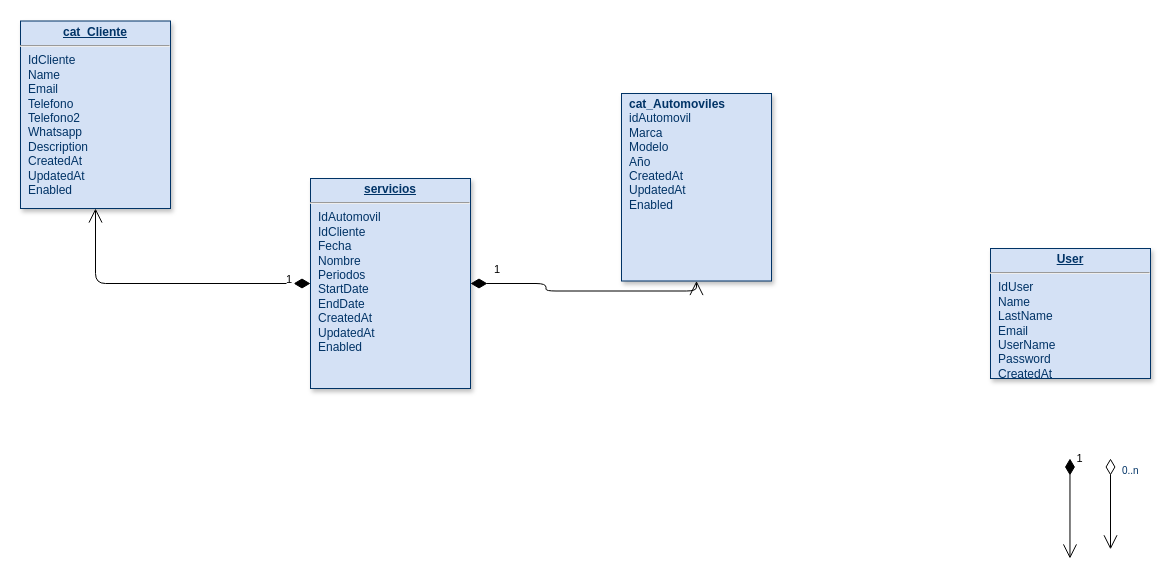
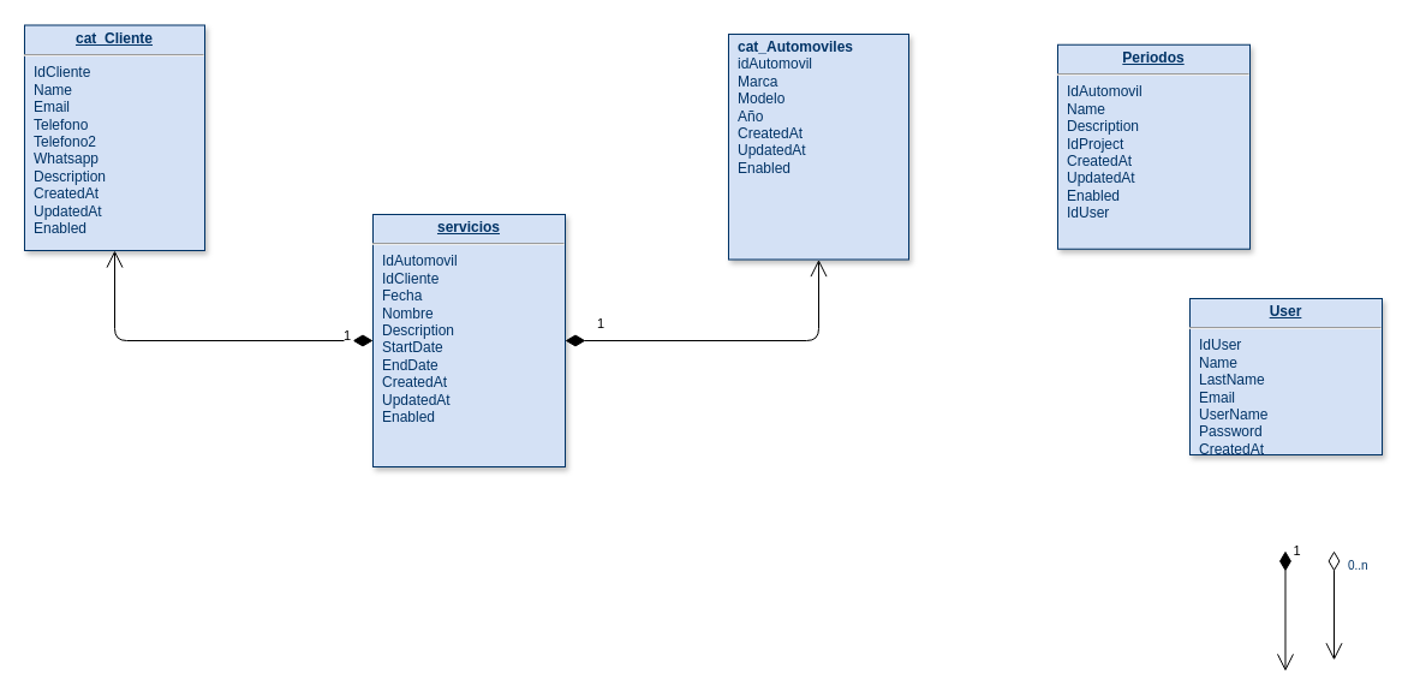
+ <mxCell id="4" value="&lt;p style=&quot;margin: 0px; margin-top: 4px; text-align: center; text-decoration: underline;&quot;&gt;&lt;b&gt;Periodos&lt;/b&gt;&lt;/p&gt;&lt;hr&gt;&lt;p style=&quot;margin: 0px; margin-left: 8px;&quot;&gt;IdAutomovil&lt;/p&gt;&lt;p style=&quot;margin: 0px; margin-left: 8px;&quot;&gt;Name&lt;/p&gt;&lt;p style=&quot;margin: 0px; margin-left: 8px;&quot;&gt;Description&lt;/p&gt;&lt;p style=&quot;margin: 0px; margin-left: 8px;&quot;&gt;IdProject&lt;/p&gt;&lt;p style=&quot;margin: 0px; margin-left: 8px;&quot;&gt;CreatedAt&lt;/p&gt;&lt;p style=&quot;margin: 0px; margin-left: 8px;&quot;&gt;UpdatedAt&lt;/p&gt;&lt;p style=&quot;margin: 0px; margin-left: 8px;&quot;&gt;Enabled&lt;/p&gt;&lt;p style=&quot;margin: 0px; margin-left: 8px;&quot;&gt;IdUser&lt;/p&gt;" style="verticalAlign=top;align=left;overflow=fill;fontSize=12;fontFamily=Helvetica;html=1;strokeColor=#003366;shadow=1;fillColor=#D4E1F5;fontColor=#003366" parent="1" vertex="1"><mxGeometry x="880" y="36.75" width="160" height="170" as="geometry" /></mxCell>
- <mxCell id="5" value="&lt;p style=&quot;margin: 0px; margin-top: 4px; text-align: center; text-decoration: underline;&quot;&gt;&lt;/p&gt;&lt;p style=&quot;margin: 0px; margin-left: 8px;&quot;&gt;&lt;b&gt;cat_Automoviles&lt;/b&gt;&lt;/p&gt;&lt;p style=&quot;margin: 0px; margin-left: 8px;&quot;&gt;idAutomovil&lt;/p&gt;&lt;p style=&quot;margin: 0px; margin-left: 8px;&quot;&gt;Marca&lt;/p&gt;&lt;p style=&quot;margin: 0px; margin-left: 8px;&quot;&gt;Modelo&lt;/p&gt;&lt;p style=&quot;margin: 0px; margin-left: 8px;&quot;&gt;Año&lt;/p&gt;&lt;p style=&quot;border-color: var(--border-color); margin: 0px 0px 0px 8px;&quot;&gt;CreatedAt&lt;/p&gt;&lt;p style=&quot;border-color: var(--border-color); margin: 0px 0px 0px 8px;&quot;&gt;UpdatedAt&lt;/p&gt;&lt;p style=&quot;border-color: var(--border-color); margin: 0px 0px 0px 8px;&quot;&gt;Enabled&lt;/p&gt;&lt;p style=&quot;margin: 0px; margin-left: 8px;&quot;&gt;&lt;br&gt;&lt;/p&gt;" style="verticalAlign=top;align=left;overflow=fill;fontSize=12;fontFamily=Helvetica;html=1;strokeColor=#003366;shadow=1;fillColor=#D4E1F5;fontColor=#003366" parent="1" vertex="1"><mxGeometry x="621" y="93" width="150" height="187.5" as="geometry" /></mxCell>
+ <mxCell id="5" value="&lt;p style=&quot;margin: 0px; margin-top: 4px; text-align: center; text-decoration: underline;&quot;&gt;&lt;/p&gt;&lt;p style=&quot;margin: 0px; margin-left: 8px;&quot;&gt;&lt;b&gt;cat_Automoviles&lt;/b&gt;&lt;/p&gt;&lt;p style=&quot;margin: 0px; margin-left: 8px;&quot;&gt;idAutomovil&lt;/p&gt;&lt;p style=&quot;margin: 0px; margin-left: 8px;&quot;&gt;Marca&lt;/p&gt;&lt;p style=&quot;margin: 0px; margin-left: 8px;&quot;&gt;Modelo&lt;/p&gt;&lt;p style=&quot;margin: 0px; margin-left: 8px;&quot;&gt;Año&lt;/p&gt;&lt;p style=&quot;border-color: var(--border-color); margin: 0px 0px 0px 8px;&quot;&gt;CreatedAt&lt;/p&gt;&lt;p style=&quot;border-color: var(--border-color); margin: 0px 0px 0px 8px;&quot;&gt;UpdatedAt&lt;/p&gt;&lt;p style=&quot;border-color: var(--border-color); margin: 0px 0px 0px 8px;&quot;&gt;Enabled&lt;/p&gt;&lt;p style=&quot;margin: 0px; margin-left: 8px;&quot;&gt;&lt;br&gt;&lt;/p&gt;" style="verticalAlign=top;align=left;overflow=fill;fontSize=12;fontFamily=Helvetica;html=1;strokeColor=#003366;shadow=1;fillColor=#D4E1F5;fontColor=#003366" parent="1" vertex="1"><mxGeometry x="606" y="28" width="150" height="187.5" as="geometry" /></mxCell>
- <mxCell id="6" value="&lt;p style=&quot;margin: 0px ; margin-top: 4px ; text-align: center ; text-decoration: underline&quot;&gt;&lt;strong&gt;servicios&lt;/strong&gt;&lt;/p&gt;&lt;hr style=&quot;border-color: var(--border-color);&quot;&gt;&lt;p style=&quot;border-color: var(--border-color); margin: 0px 0px 0px 8px;&quot;&gt;IdAutomovil&lt;/p&gt;&lt;p style=&quot;border-color: var(--border-color); margin: 0px 0px 0px 8px;&quot;&gt;IdCliente&lt;/p&gt;&lt;p style=&quot;border-color: var(--border-color); margin: 0px 0px 0px 8px;&quot;&gt;Fecha&lt;/p&gt;&lt;p style=&quot;border-color: var(--border-color); margin: 0px 0px 0px 8px;&quot;&gt;Nombre&lt;/p&gt;&lt;p style=&quot;border-color: var(--border-color); margin: 0px 0px 0px 8px;&quot;&gt;Periodos&lt;/p&gt;&lt;p style=&quot;border-color: var(--border-color); margin: 0px 0px 0px 8px;&quot;&gt;StartDate&lt;/p&gt;&lt;p style=&quot;border-color: var(--border-color); margin: 0px 0px 0px 8px;&quot;&gt;EndDate&lt;/p&gt;&lt;p style=&quot;border-color: var(--border-color); margin: 0px 0px 0px 8px;&quot;&gt;CreatedAt&lt;/p&gt;&lt;p style=&quot;border-color: var(--border-color); margin: 0px 0px 0px 8px;&quot;&gt;UpdatedAt&lt;/p&gt;&lt;p style=&quot;border-color: var(--border-color); margin: 0px 0px 0px 8px;&quot;&gt;Enabled&lt;/p&gt;" style="verticalAlign=top;align=left;overflow=fill;fontSize=12;fontFamily=Helvetica;html=1;strokeColor=#003366;shadow=1;fillColor=#D4E1F5;fontColor=#003366" parent="1" vertex="1"><mxGeometry x="310" y="178" width="160" height="210" as="geometry" /></mxCell>
+ <mxCell id="6" value="&lt;p style=&quot;margin: 0px ; margin-top: 4px ; text-align: center ; text-decoration: underline&quot;&gt;&lt;strong&gt;servicios&lt;/strong&gt;&lt;/p&gt;&lt;hr style=&quot;border-color: var(--border-color);&quot;&gt;&lt;p style=&quot;border-color: var(--border-color); margin: 0px 0px 0px 8px;&quot;&gt;IdAutomovil&lt;/p&gt;&lt;p style=&quot;border-color: var(--border-color); margin: 0px 0px 0px 8px;&quot;&gt;IdCliente&lt;/p&gt;&lt;p style=&quot;border-color: var(--border-color); margin: 0px 0px 0px 8px;&quot;&gt;Fecha&lt;/p&gt;&lt;p style=&quot;border-color: var(--border-color); margin: 0px 0px 0px 8px;&quot;&gt;Nombre&lt;/p&gt;&lt;p style=&quot;border-color: var(--border-color); margin: 0px 0px 0px 8px;&quot;&gt;Description&lt;/p&gt;&lt;p style=&quot;border-color: var(--border-color); margin: 0px 0px 0px 8px;&quot;&gt;StartDate&lt;/p&gt;&lt;p style=&quot;border-color: var(--border-color); margin: 0px 0px 0px 8px;&quot;&gt;EndDate&lt;/p&gt;&lt;p style=&quot;border-color: var(--border-color); margin: 0px 0px 0px 8px;&quot;&gt;CreatedAt&lt;/p&gt;&lt;p style=&quot;border-color: var(--border-color); margin: 0px 0px 0px 8px;&quot;&gt;UpdatedAt&lt;/p&gt;&lt;p style=&quot;border-color: var(--border-color); margin: 0px 0px 0px 8px;&quot;&gt;Enabled&lt;/p&gt;" style="verticalAlign=top;align=left;overflow=fill;fontSize=12;fontFamily=Helvetica;html=1;strokeColor=#003366;shadow=1;fillColor=#D4E1F5;fontColor=#003366" parent="1" vertex="1"><mxGeometry x="310" y="178" width="160" height="210" as="geometry" /></mxCell>
